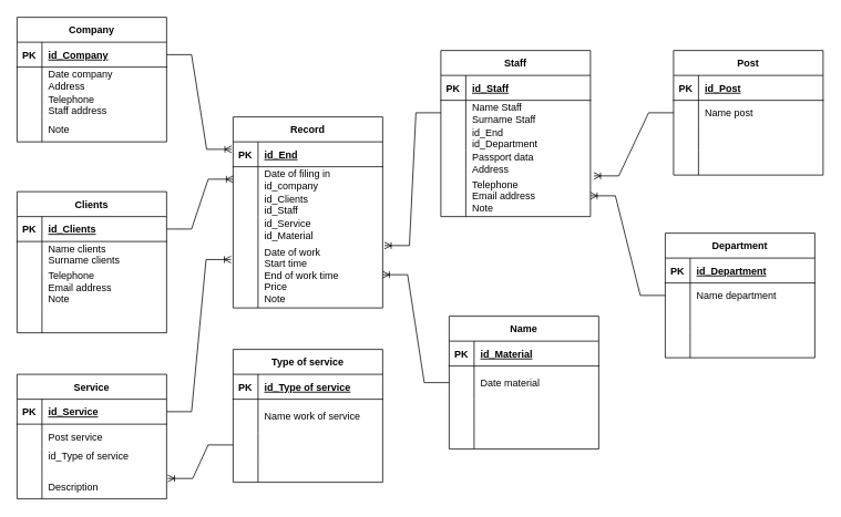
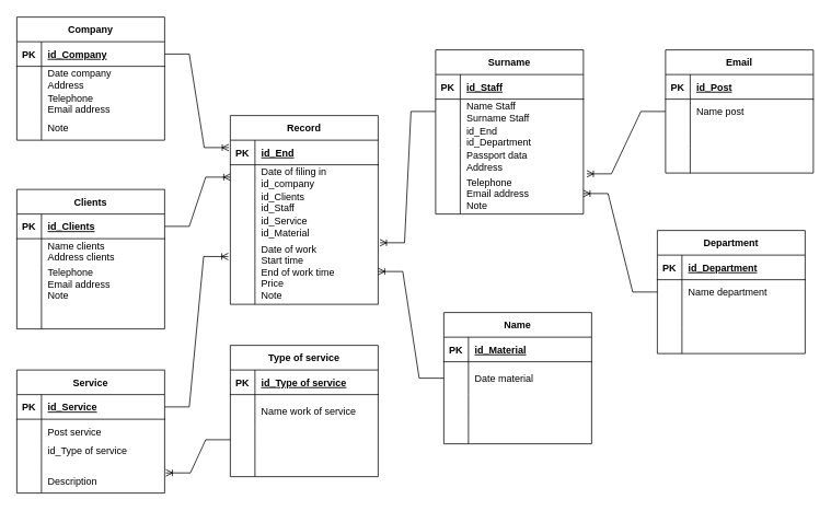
- <mxCell id="2" value="Staff" style="shape=table;startSize=30;container=1;collapsible=1;childLayout=tableLayout;fixedRows=1;rowLines=0;fontStyle=1;align=center;resizeLast=1;" vertex="1" parent="1"><mxGeometry x="530" y="60" width="180" height="200" as="geometry" /></mxCell>
+ <mxCell id="2" value="Surname" style="shape=table;startSize=30;container=1;collapsible=1;childLayout=tableLayout;fixedRows=1;rowLines=0;fontStyle=1;align=center;resizeLast=1;" vertex="1" parent="1"><mxGeometry x="530" y="60" width="180" height="200" as="geometry" /></mxCell>
- <mxCell id="73" value="Post" style="shape=table;startSize=30;container=1;collapsible=1;childLayout=tableLayout;fixedRows=1;rowLines=0;fontStyle=1;align=center;resizeLast=1;" vertex="1" parent="1"><mxGeometry x="810" y="60" width="180" height="150" as="geometry" /></mxCell>
+ <mxCell id="73" value="Email" style="shape=table;startSize=30;container=1;collapsible=1;childLayout=tableLayout;fixedRows=1;rowLines=0;fontStyle=1;align=center;resizeLast=1;" vertex="1" parent="1"><mxGeometry x="810" y="60" width="180" height="150" as="geometry" /></mxCell>
- <mxCell id="95" value="Telephone&#10;Staff address" style="shape=partialRectangle;connectable=0;fillColor=none;top=0;left=0;bottom=0;right=0;align=left;spacingLeft=6;overflow=hidden;" vertex="1" parent="93"><mxGeometry x="30" width="150" height="30" as="geometry"><mxRectangle width="150" height="30" as="alternateBounds" /></mxGeometry></mxCell>
+ <mxCell id="95" value="Telephone&#10;Email address" style="shape=partialRectangle;connectable=0;fillColor=none;top=0;left=0;bottom=0;right=0;align=left;spacingLeft=6;overflow=hidden;" vertex="1" parent="93"><mxGeometry x="30" width="150" height="30" as="geometry"><mxRectangle width="150" height="30" as="alternateBounds" /></mxGeometry></mxCell>
- <mxCell id="105" value="Name clients&#10;Surname clients" style="shape=partialRectangle;connectable=0;fillColor=none;top=0;left=0;bottom=0;right=0;align=left;spacingLeft=6;overflow=hidden;" vertex="1" parent="103"><mxGeometry x="30" width="150" height="30" as="geometry"><mxRectangle width="150" height="30" as="alternateBounds" /></mxGeometry></mxCell>
+ <mxCell id="105" value="Name clients&#10;Address clients" style="shape=partialRectangle;connectable=0;fillColor=none;top=0;left=0;bottom=0;right=0;align=left;spacingLeft=6;overflow=hidden;" vertex="1" parent="103"><mxGeometry x="30" width="150" height="30" as="geometry"><mxRectangle width="150" height="30" as="alternateBounds" /></mxGeometry></mxCell>
